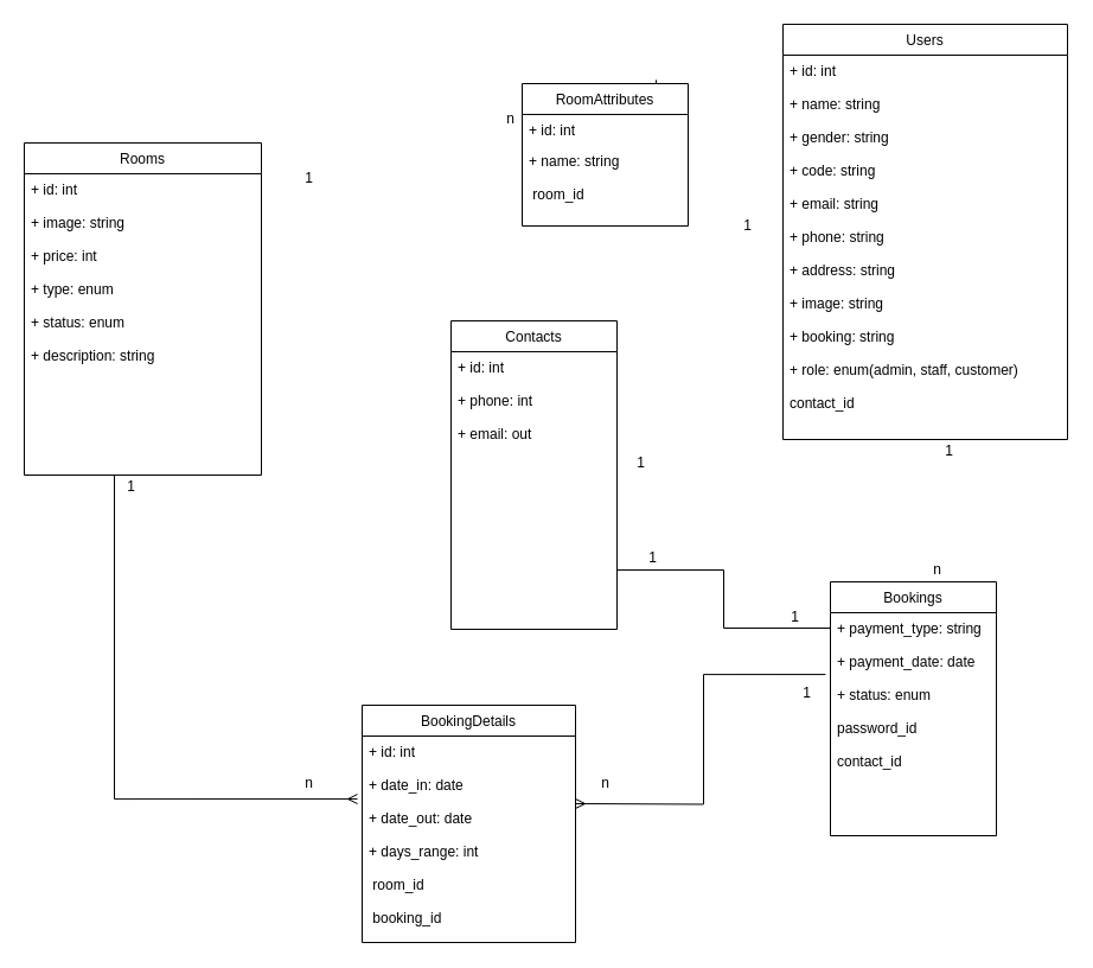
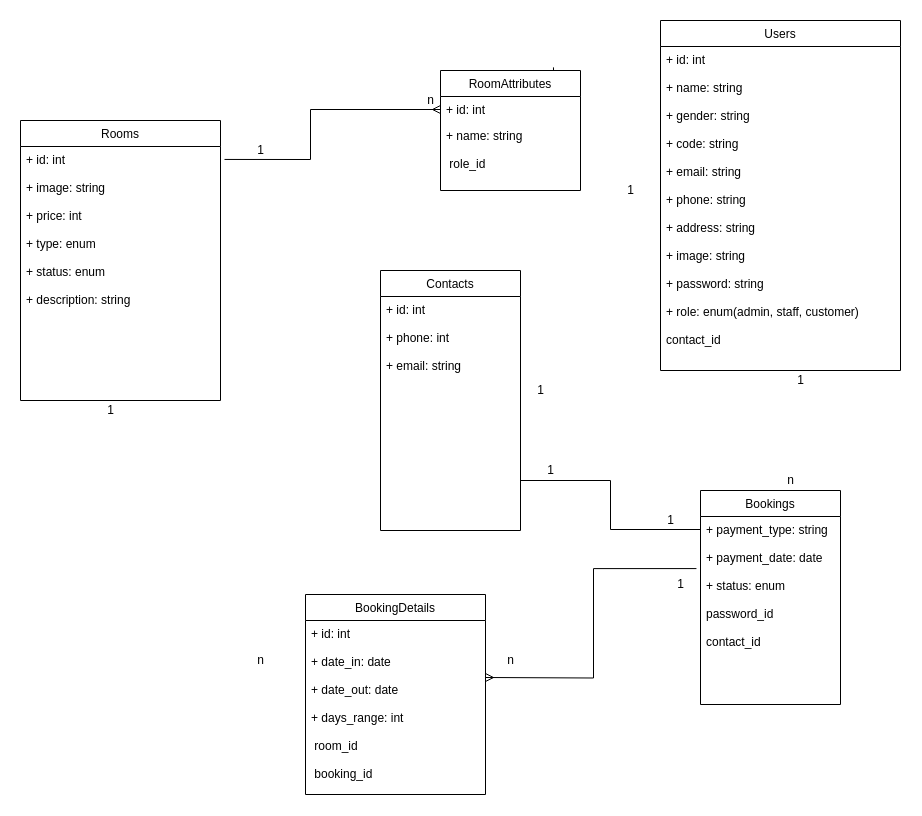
- <mxCell id="6" value="+ id: int&#10;&#10;+ name: string&#10;&#10;+ gender: string&#10;&#10;+ code: string&#10;&#10;+ email: string&#10;&#10;+ phone: string&#10;&#10;+ address: string&#10;&#10;+ image: string&#10;&#10;+ booking: string&#10;&#10;+ role: enum(admin, staff, customer)&#10;&#10;contact_id" style="text;strokeColor=none;fillColor=none;align=left;verticalAlign=top;spacingLeft=4;spacingRight=4;overflow=hidden;rotatable=0;points=[[0,0.5],[1,0.5]];portConstraint=eastwest;" parent="5" vertex="1"><mxGeometry y="26" width="240" height="324" as="geometry" /></mxCell>
+ <mxCell id="6" value="+ id: int&#10;&#10;+ name: string&#10;&#10;+ gender: string&#10;&#10;+ code: string&#10;&#10;+ email: string&#10;&#10;+ phone: string&#10;&#10;+ address: string&#10;&#10;+ image: string&#10;&#10;+ password: string&#10;&#10;+ role: enum(admin, staff, customer)&#10;&#10;contact_id" style="text;strokeColor=none;fillColor=none;align=left;verticalAlign=top;spacingLeft=4;spacingRight=4;overflow=hidden;rotatable=0;points=[[0,0.5],[1,0.5]];portConstraint=eastwest;" parent="5" vertex="1"><mxGeometry y="26" width="240" height="324" as="geometry" /></mxCell>
+ <mxCell id="2" style="edgeStyle=orthogonalEdgeStyle;rounded=0;orthogonalLoop=1;jettySize=auto;html=1;exitX=1.02;exitY=0.051;exitDx=0;exitDy=0;entryX=0;entryY=0.5;entryDx=0;entryDy=0;endArrow=ERmany;endFill=0;exitPerimeter=0;" parent="1" source="4" target="10" edge="1"><mxGeometry relative="1" as="geometry"><Array as="points"><mxPoint x="310" y="159" /><mxPoint x="310" y="109" /></Array></mxGeometry></mxCell>
- <mxCell id="11" value="+ name: string&#10;&#10; room_id" style="text;strokeColor=none;fillColor=none;align=left;verticalAlign=top;spacingLeft=4;spacingRight=4;overflow=hidden;rotatable=0;points=[[0,0.5],[1,0.5]];portConstraint=eastwest;" parent="9" vertex="1"><mxGeometry y="52" width="140" height="68" as="geometry" /></mxCell>
+ <mxCell id="11" value="+ name: string&#10;&#10; role_id" style="text;strokeColor=none;fillColor=none;align=left;verticalAlign=top;spacingLeft=4;spacingRight=4;overflow=hidden;rotatable=0;points=[[0,0.5],[1,0.5]];portConstraint=eastwest;" parent="9" vertex="1"><mxGeometry y="52" width="140" height="68" as="geometry" /></mxCell>
- <mxCell id="13" value="+ id: int&#10;&#10;+ phone: int&#10;&#10;+ email: out&#10;&#10;&#10;" style="text;strokeColor=none;fillColor=none;align=left;verticalAlign=top;spacingLeft=4;spacingRight=4;overflow=hidden;rotatable=0;points=[[0,0.5],[1,0.5]];portConstraint=eastwest;" parent="12" vertex="1"><mxGeometry y="26" width="140" height="234" as="geometry" /></mxCell>
+ <mxCell id="13" value="+ id: int&#10;&#10;+ phone: int&#10;&#10;+ email: string&#10;&#10;&#10;" style="text;strokeColor=none;fillColor=none;align=left;verticalAlign=top;spacingLeft=4;spacingRight=4;overflow=hidden;rotatable=0;points=[[0,0.5],[1,0.5]];portConstraint=eastwest;" parent="12" vertex="1"><mxGeometry y="26" width="140" height="234" as="geometry" /></mxCell>
- <mxCell id="29" style="edgeStyle=orthogonalEdgeStyle;rounded=0;orthogonalLoop=1;jettySize=auto;html=1;endArrow=ERmany;endFill=0;entryX=-0.022;entryY=0.305;entryDx=0;entryDy=0;entryPerimeter=0;" edge="1" parent="1" source="4" target="15"><mxGeometry relative="1" as="geometry"><mxPoint x="80" y="589.954" as="sourcePoint" /><mxPoint x="270" y="550" as="targetPoint" /><Array as="points"><mxPoint x="96" y="673" /></Array></mxGeometry></mxCell>
